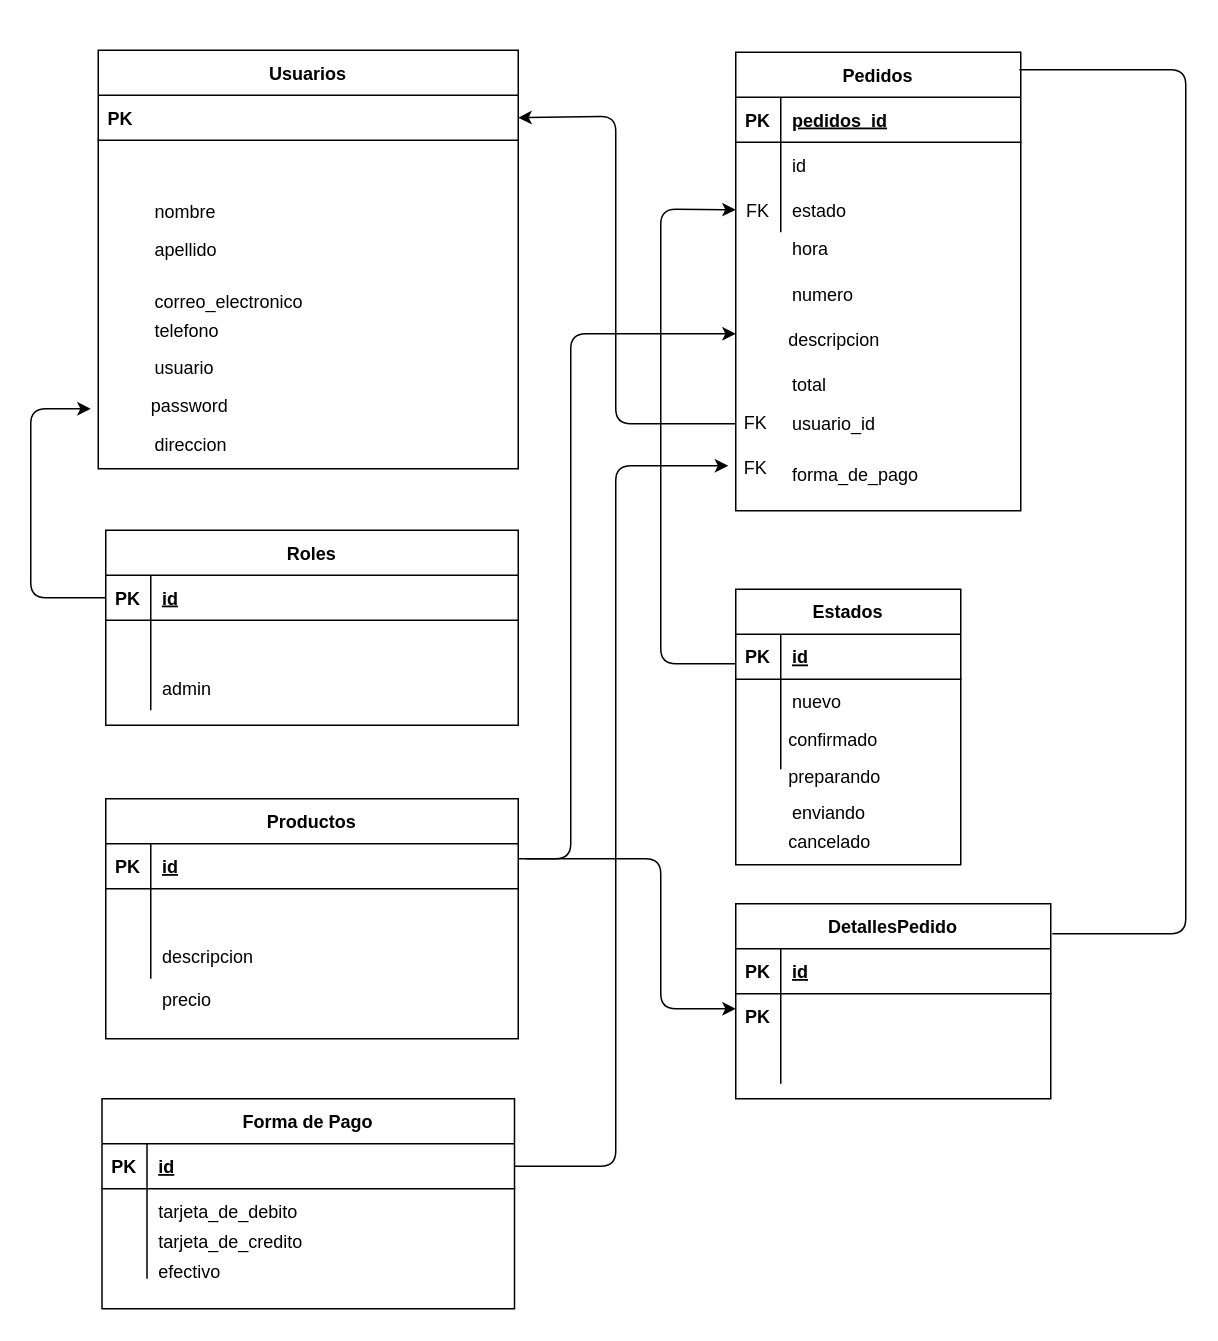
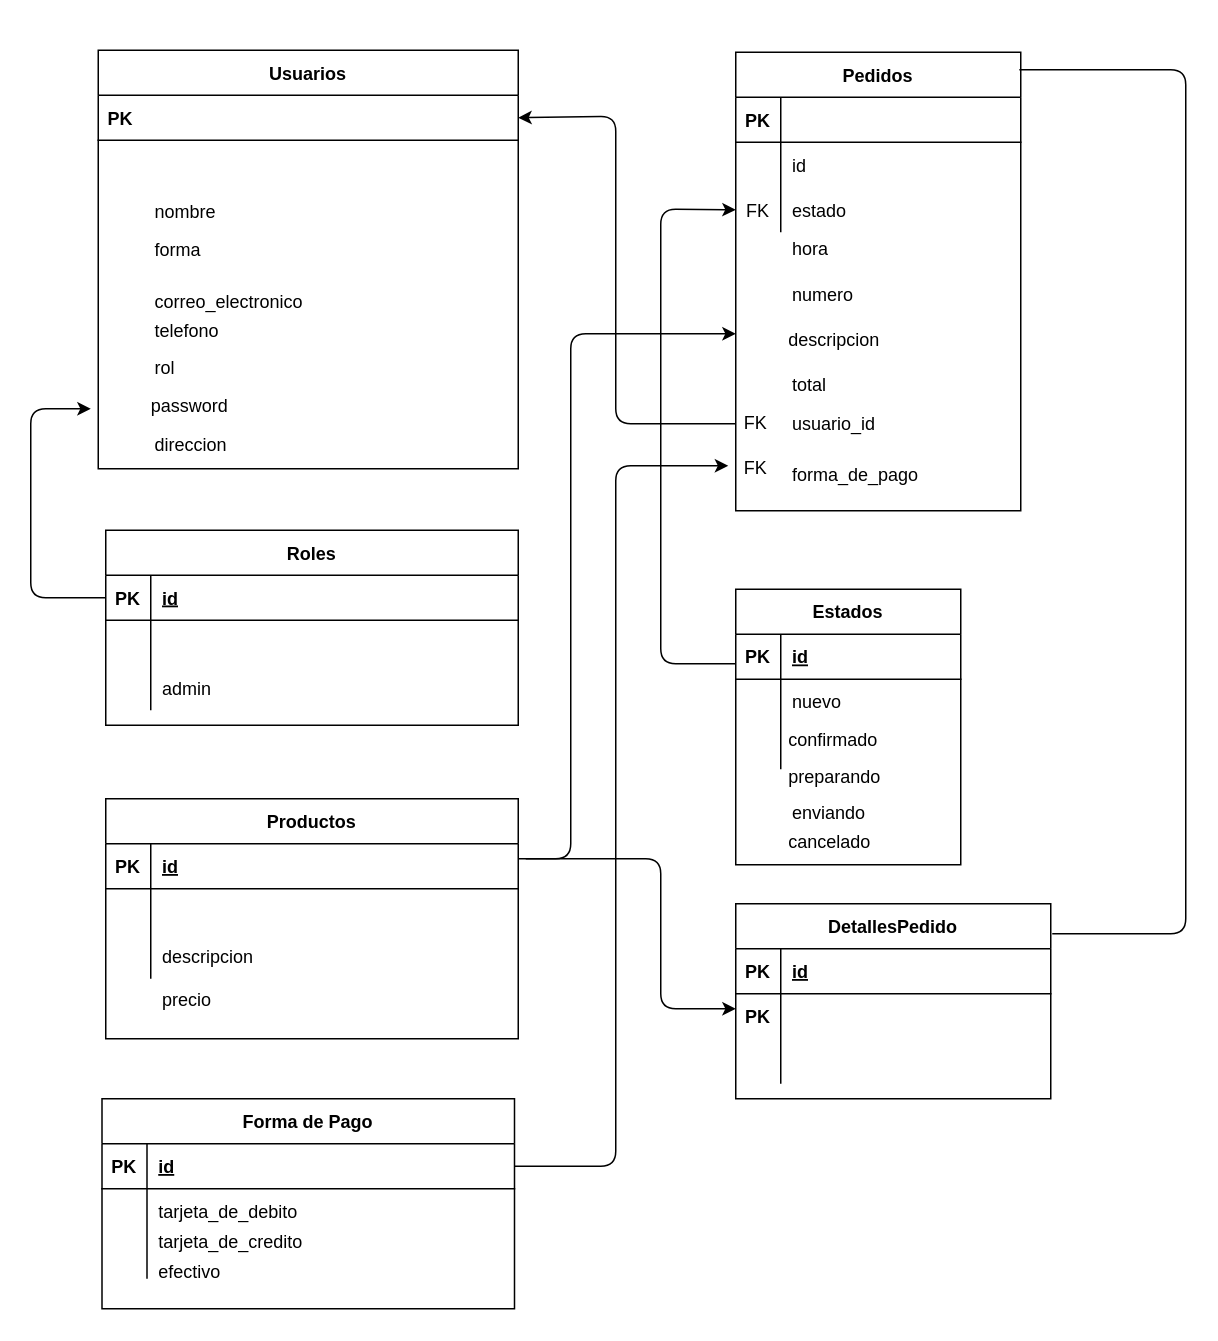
- <mxCell id="6" value="pedidos_id " style="shape=partialRectangle;overflow=hidden;connectable=0;fillColor=none;top=0;left=0;bottom=0;right=0;align=left;spacingLeft=6;fontStyle=5;" parent="4" vertex="1"><mxGeometry x="30" width="160" height="30" as="geometry" /></mxCell>
- <mxCell id="70" value="apellido" style="shape=partialRectangle;overflow=hidden;connectable=0;fillColor=none;top=0;left=0;bottom=0;right=0;align=left;spacingLeft=6;" parent="1" vertex="1"><mxGeometry x="95" y="148.2" width="250" height="34.8" as="geometry" /></mxCell>
+ <mxCell id="70" value="forma" style="shape=partialRectangle;overflow=hidden;connectable=0;fillColor=none;top=0;left=0;bottom=0;right=0;align=left;spacingLeft=6;" parent="1" vertex="1"><mxGeometry x="95" y="148.2" width="250" height="34.8" as="geometry" /></mxCell>
- <mxCell id="73" value="usuario" style="shape=partialRectangle;overflow=hidden;connectable=0;fillColor=none;top=0;left=0;bottom=0;right=0;align=left;spacingLeft=6;" parent="1" vertex="1"><mxGeometry x="95" y="227" width="250" height="34.8" as="geometry" /></mxCell>
+ <mxCell id="73" value="rol" style="shape=partialRectangle;overflow=hidden;connectable=0;fillColor=none;top=0;left=0;bottom=0;right=0;align=left;spacingLeft=6;" parent="1" vertex="1"><mxGeometry x="95" y="227" width="250" height="34.8" as="geometry" /></mxCell>
